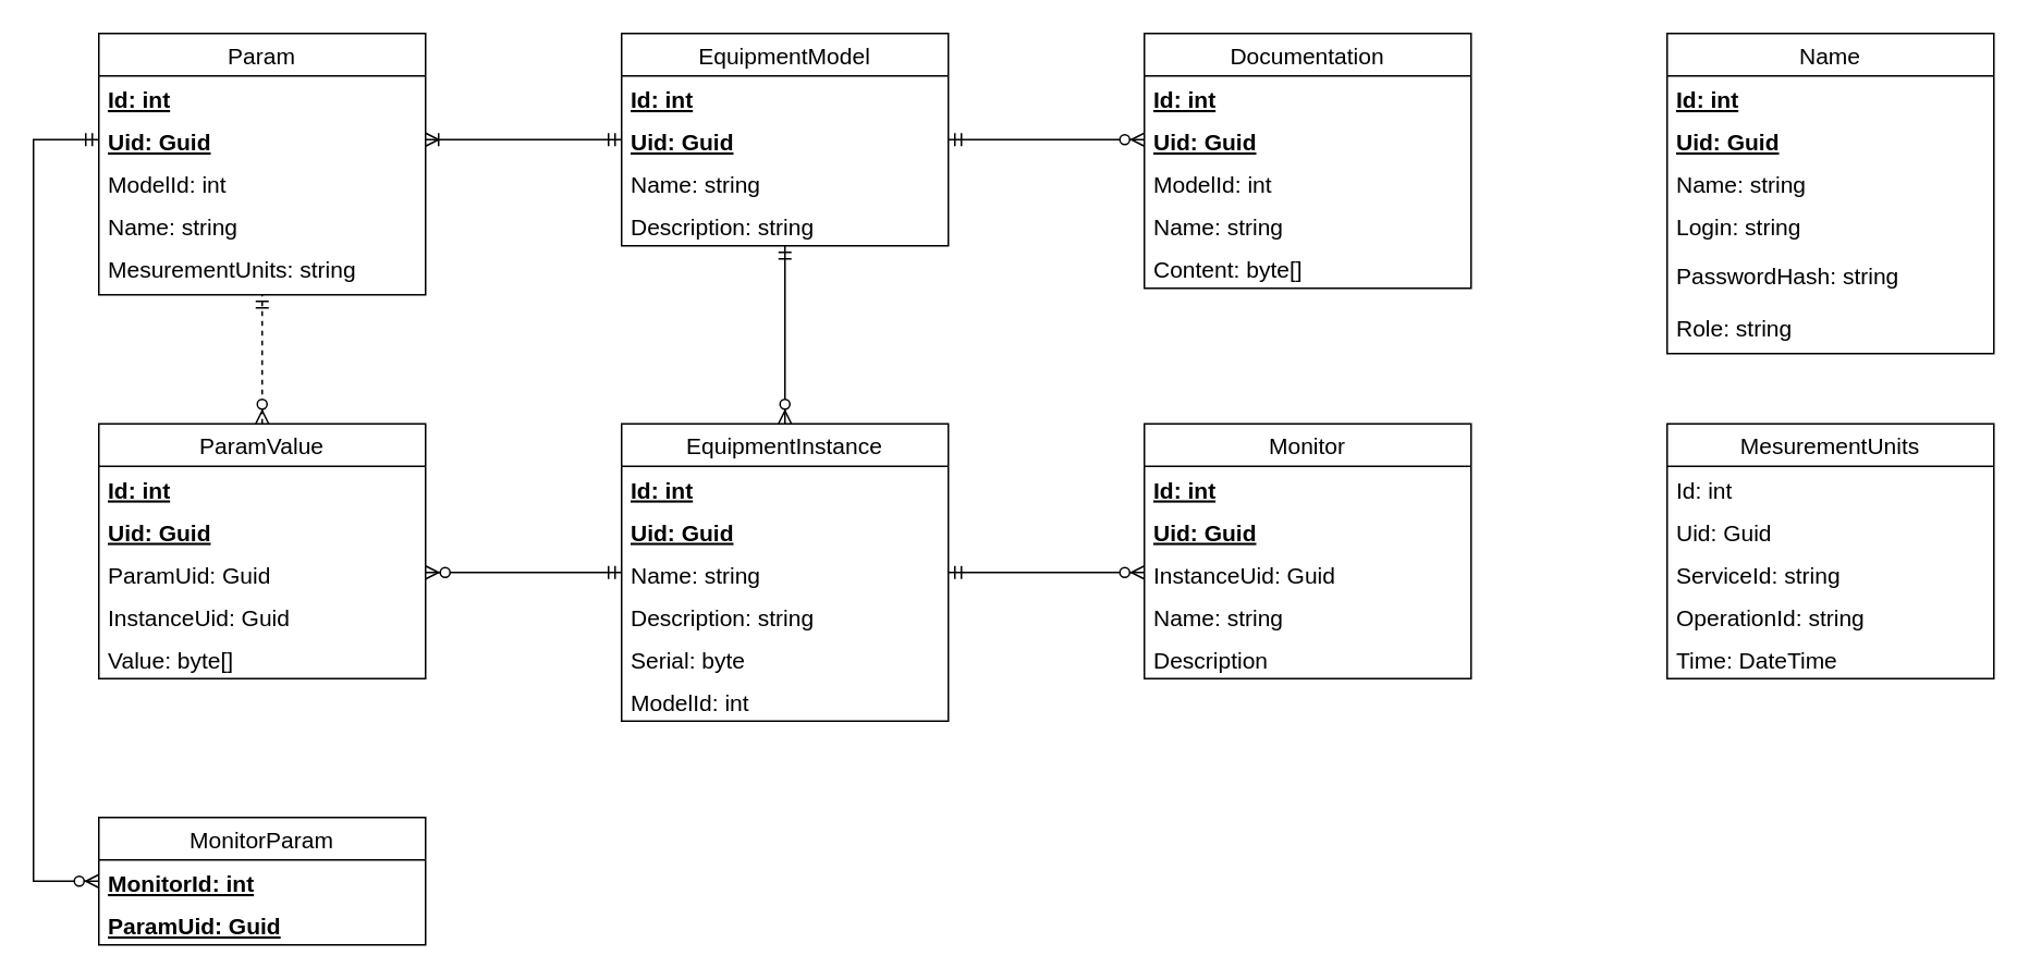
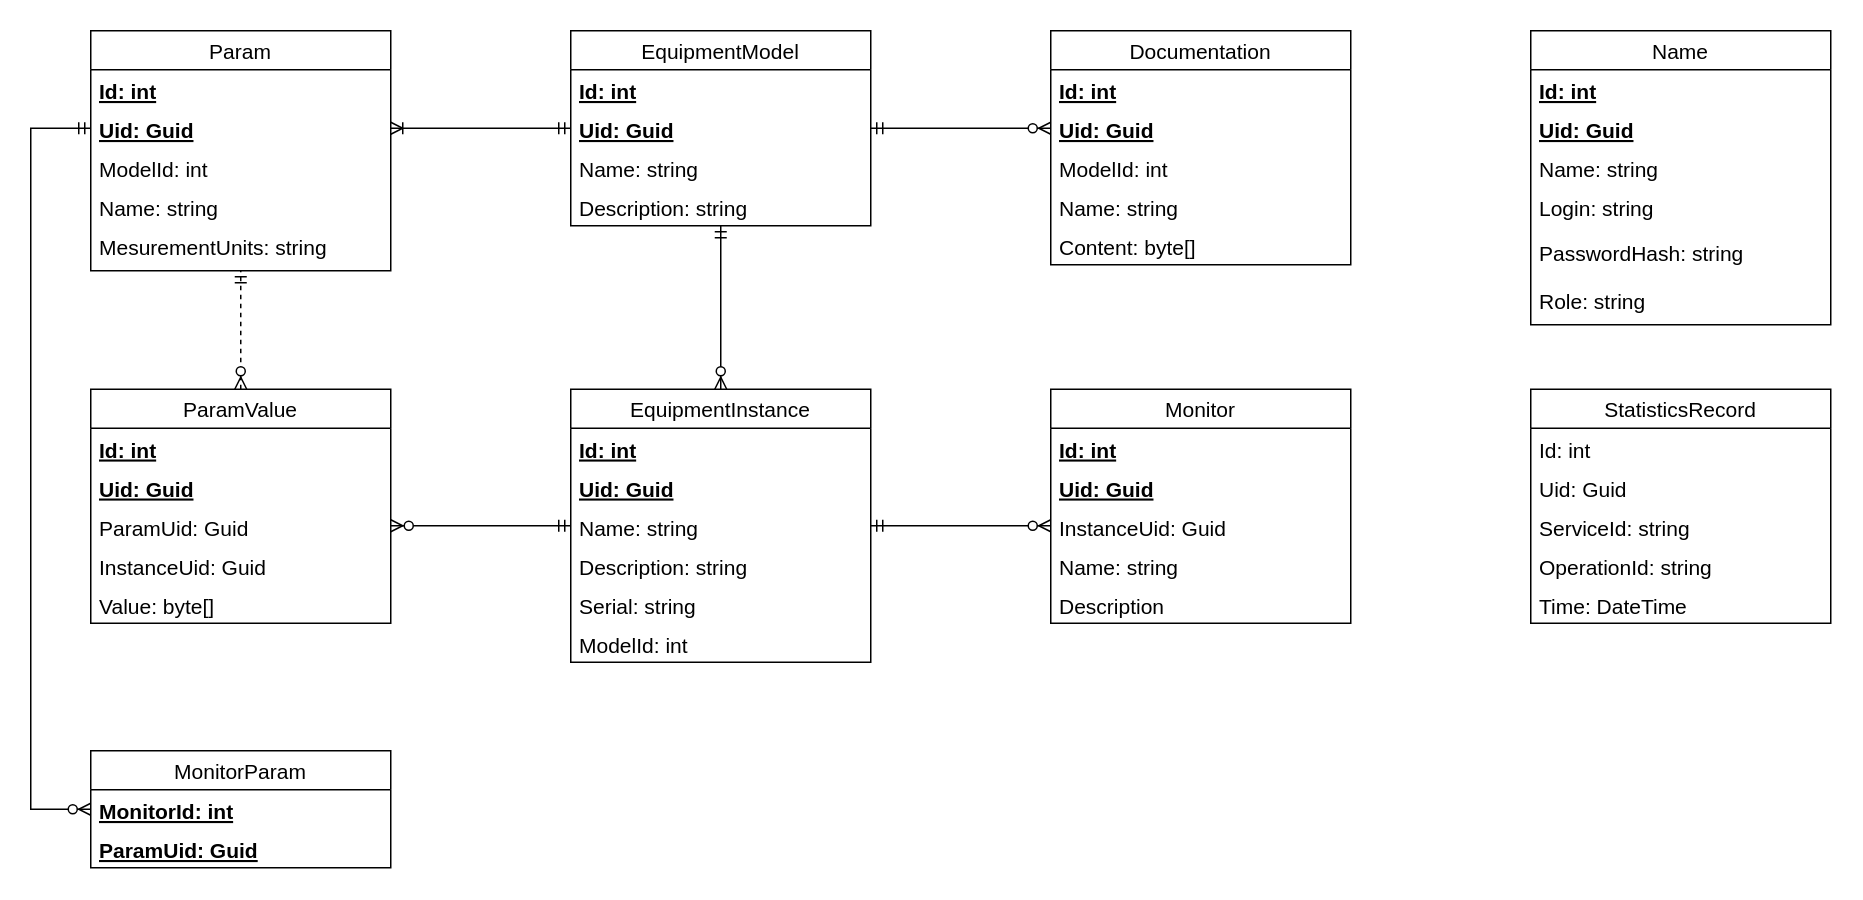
- <mxCell id="47" value="MesurementUnits" style="swimlane;fontStyle=0;childLayout=stackLayout;horizontal=1;startSize=26;horizontalStack=0;resizeParent=1;resizeParentMax=0;resizeLast=0;collapsible=1;marginBottom=0;fontSize=14;" vertex="1" parent="1"><mxGeometry x="1020" y="259" width="200" height="156" as="geometry" /></mxCell>
+ <mxCell id="47" value="StatisticsRecord" style="swimlane;fontStyle=0;childLayout=stackLayout;horizontal=1;startSize=26;horizontalStack=0;resizeParent=1;resizeParentMax=0;resizeLast=0;collapsible=1;marginBottom=0;fontSize=14;" vertex="1" parent="1"><mxGeometry x="1020" y="259" width="200" height="156" as="geometry" /></mxCell>
- <mxCell id="19" value="Serial: byte" style="text;strokeColor=none;fillColor=none;align=left;verticalAlign=top;spacingLeft=4;spacingRight=4;overflow=hidden;rotatable=0;points=[[0,0.5],[1,0.5]];portConstraint=eastwest;fontSize=14;" vertex="1" parent="14"><mxGeometry y="130" width="200" height="26" as="geometry" /></mxCell>
+ <mxCell id="19" value="Serial: string" style="text;strokeColor=none;fillColor=none;align=left;verticalAlign=top;spacingLeft=4;spacingRight=4;overflow=hidden;rotatable=0;points=[[0,0.5],[1,0.5]];portConstraint=eastwest;fontSize=14;" vertex="1" parent="14"><mxGeometry y="130" width="200" height="26" as="geometry" /></mxCell>
